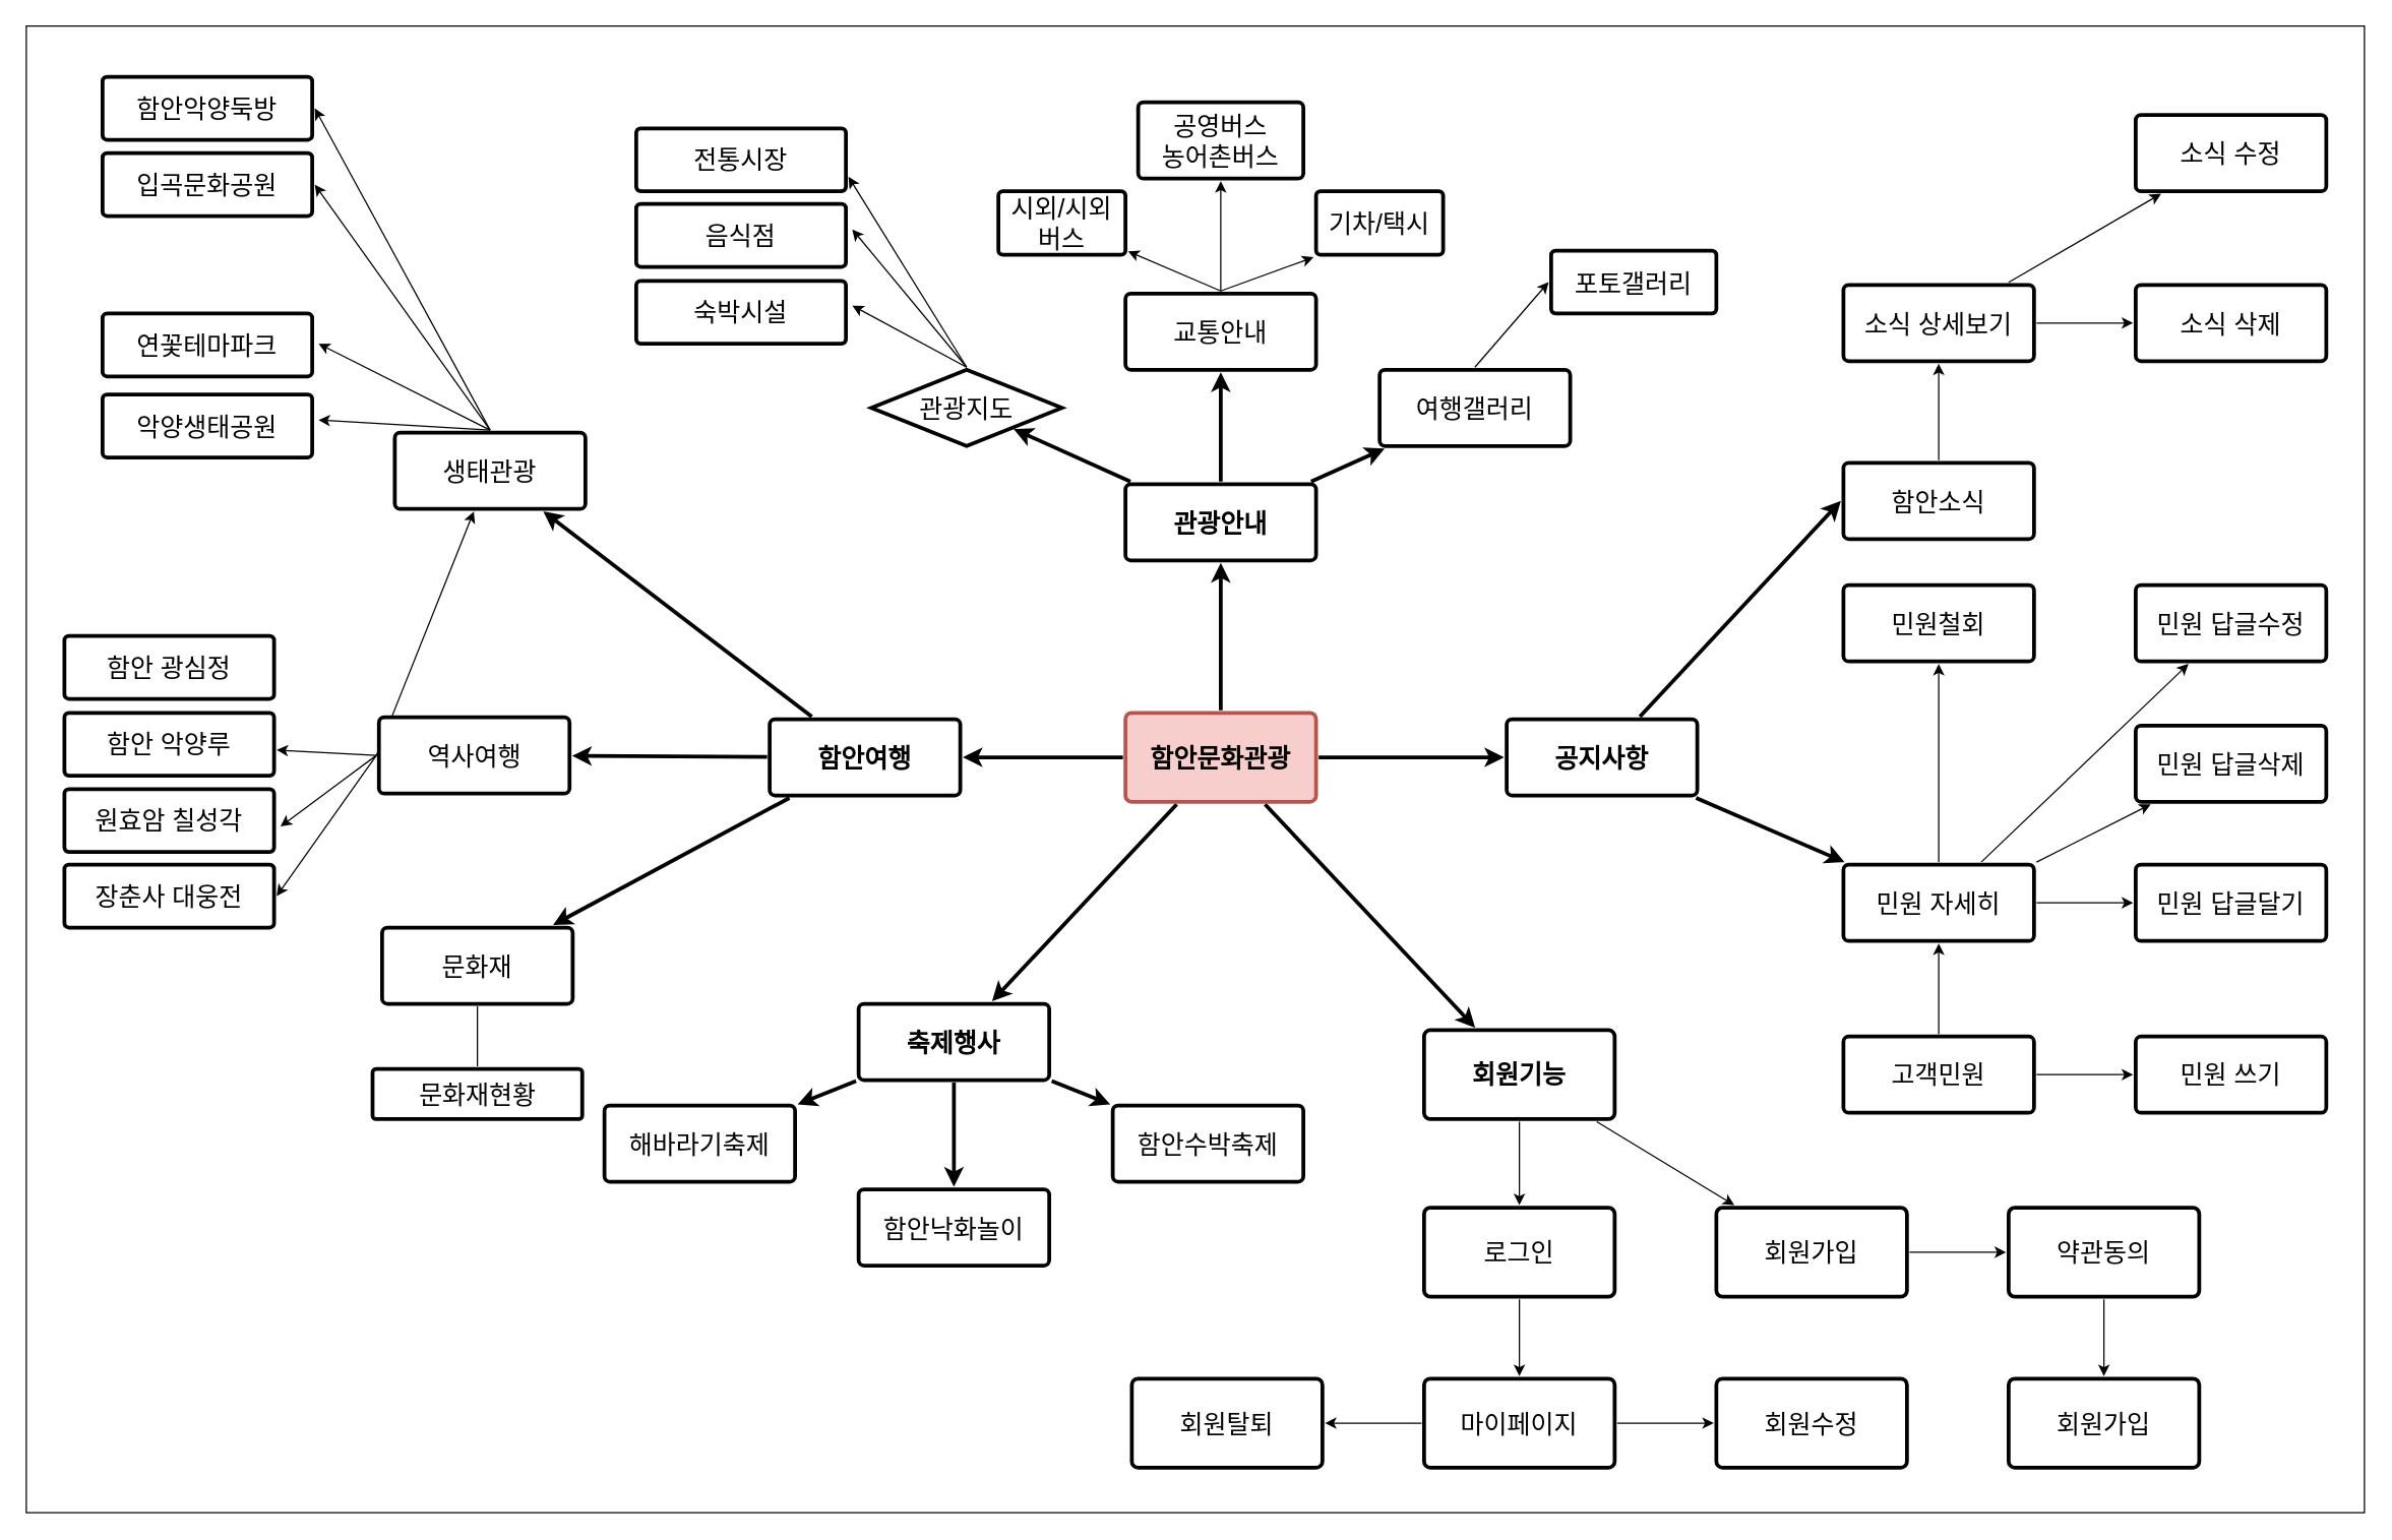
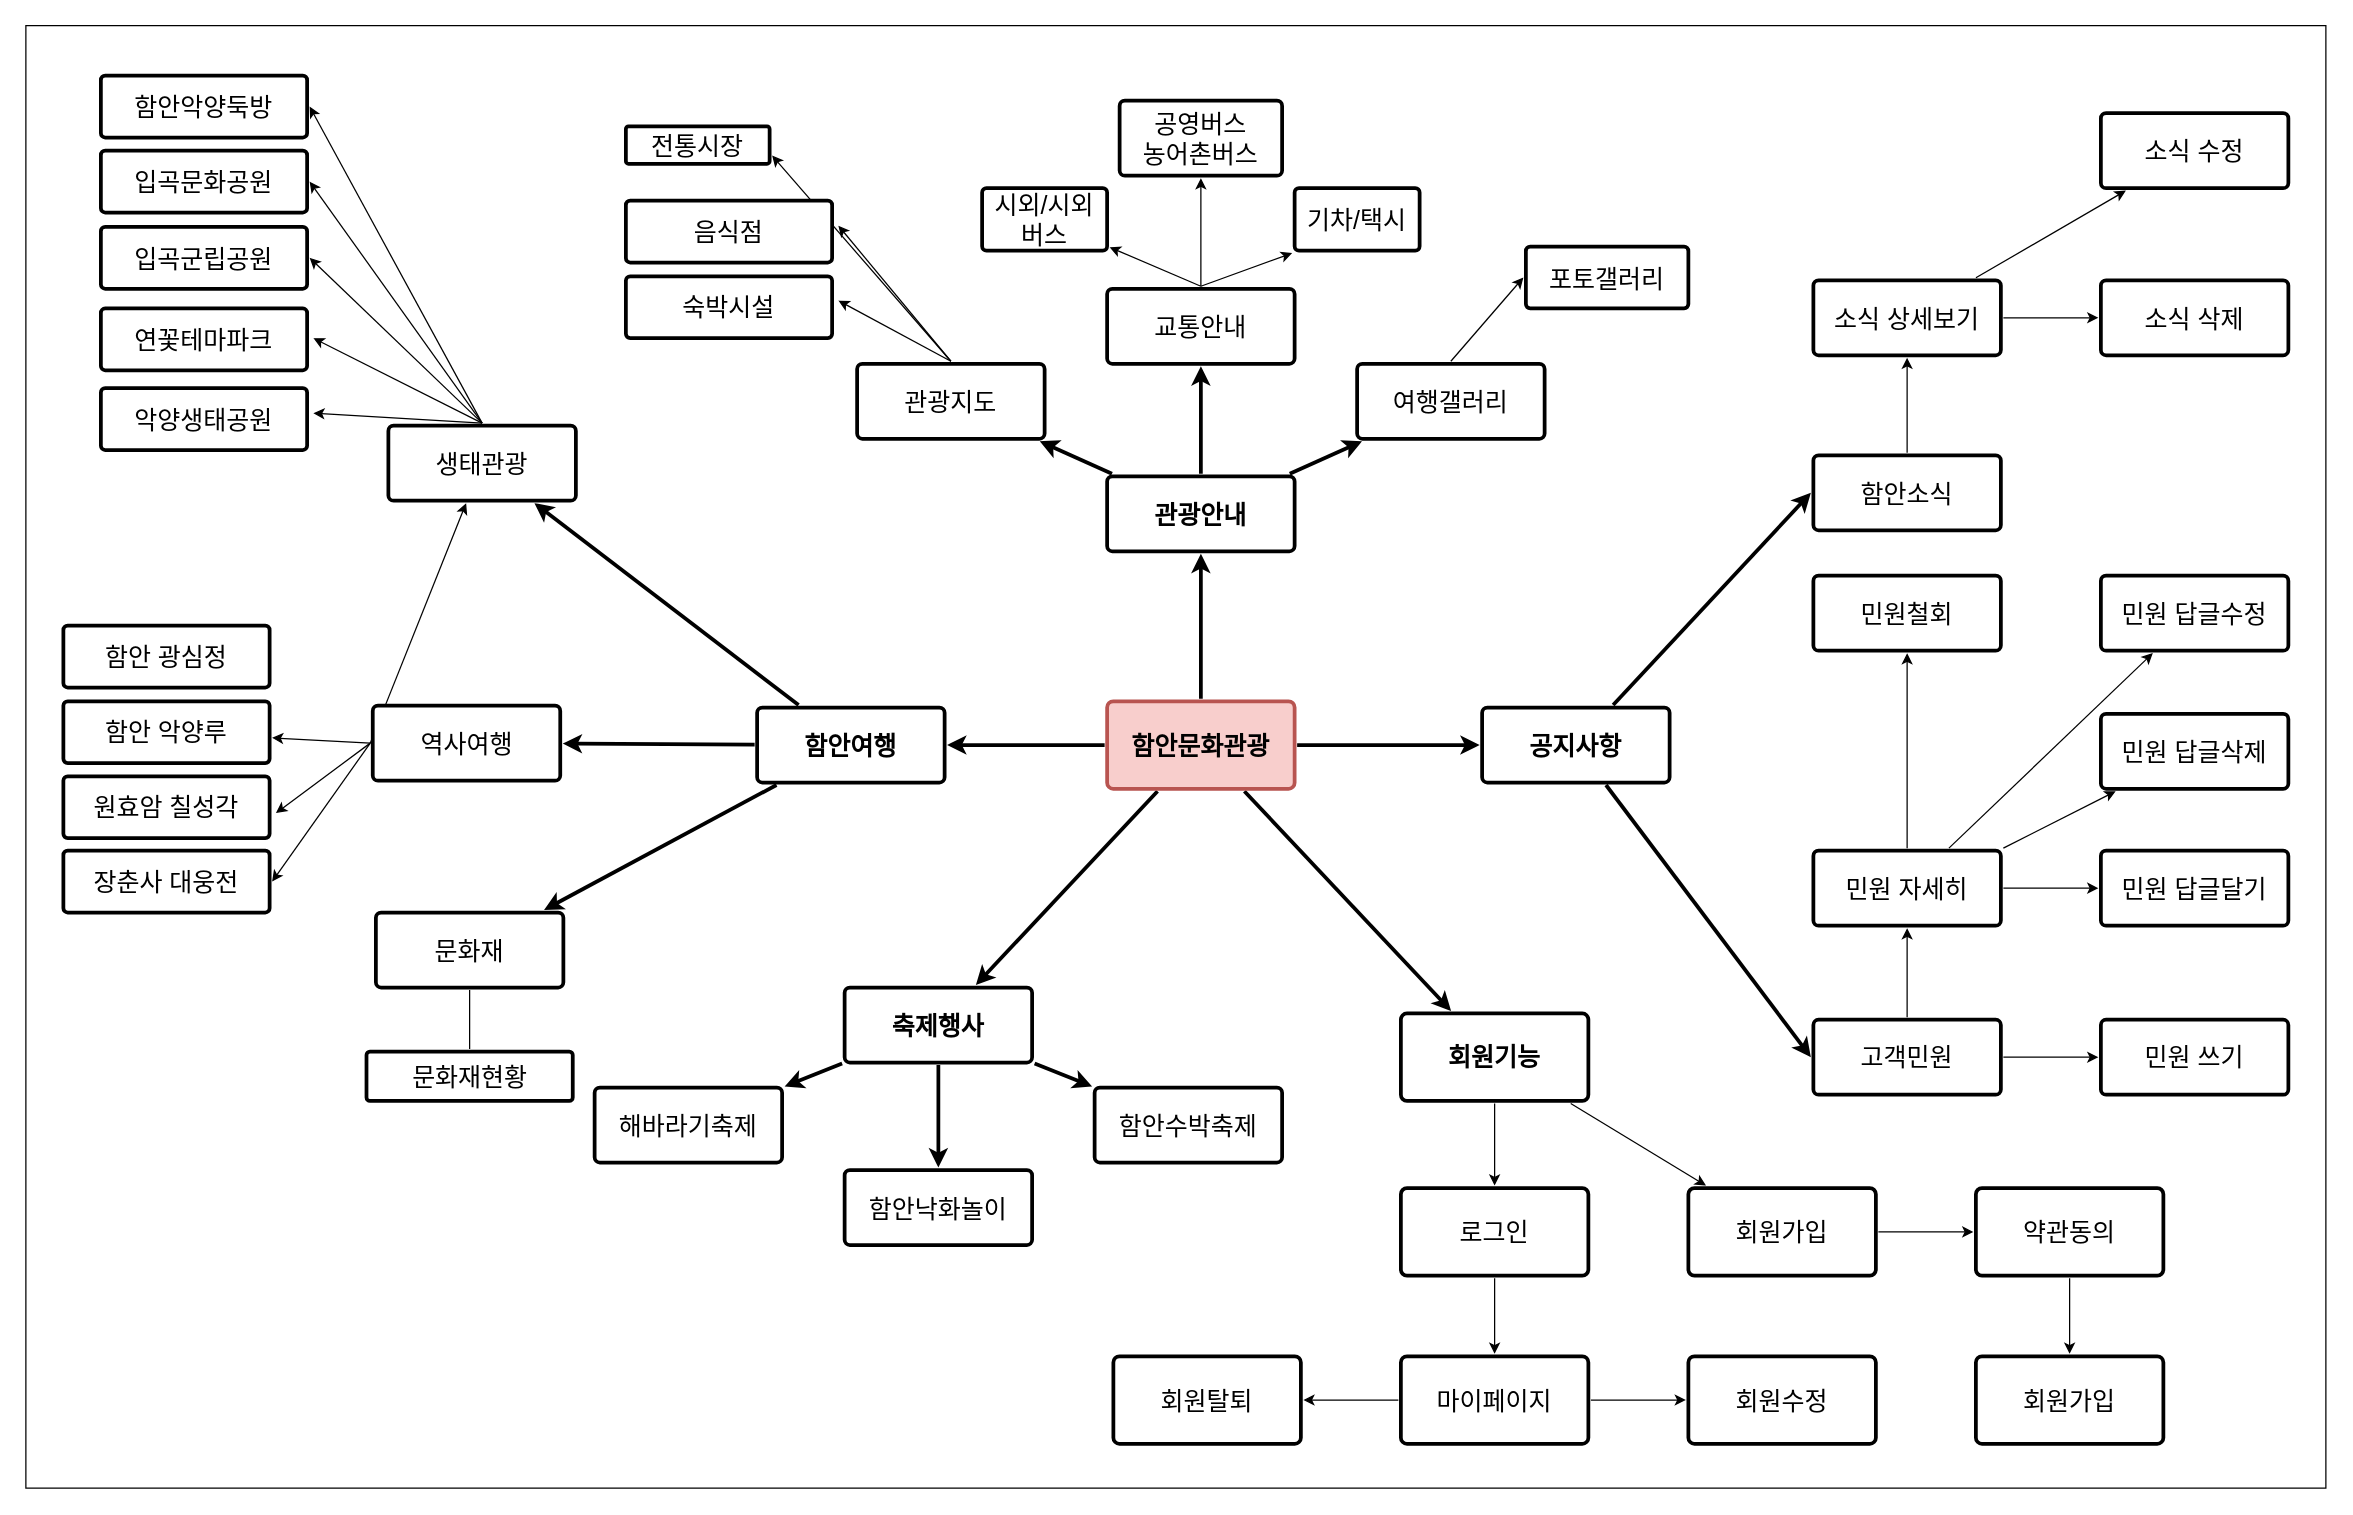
- <mxCell id="59" value="전통시장" style="rounded=1;whiteSpace=wrap;html=1;shadow=0;labelBackgroundColor=none;strokeWidth=3;fontFamily=Helvetica;fontSize=20;align=center;spacing=5;arcSize=7;perimeterSpacing=2;" parent="1" vertex="1"><mxGeometry x="500" y="100.5" width="165" height="49.5" as="geometry" /></mxCell>
+ <mxCell id="59" value="전통시장" style="rounded=1;whiteSpace=wrap;html=1;shadow=0;labelBackgroundColor=none;strokeWidth=3;fontFamily=Helvetica;fontSize=20;align=center;spacing=5;arcSize=7;perimeterSpacing=2;" parent="1" vertex="1"><mxGeometry x="500" y="100.5" width="115" height="30" as="geometry" /></mxCell>
+ <mxCell id="63" value="입곡군립공원" style="rounded=1;whiteSpace=wrap;html=1;shadow=0;labelBackgroundColor=none;strokeWidth=3;fontFamily=Helvetica;fontSize=20;align=center;spacing=5;arcSize=7;perimeterSpacing=2;" parent="1" vertex="1"><mxGeometry x="80" y="181" width="165" height="49.5" as="geometry" /></mxCell>
+ <mxCell id="21" style="rounded=0;orthogonalLoop=1;jettySize=auto;html=1;exitX=0.5;exitY=0;exitDx=0;exitDy=0;entryX=1;entryY=0.5;entryDx=0;entryDy=0;" parent="1" source="24" target="63" edge="1"><mxGeometry relative="1" as="geometry" /></mxCell>
- <mxCell id="44" value="관광지도" style="rhombus;whiteSpace=wrap;html=1;shadow=0;labelBackgroundColor=none;strokeWidth=3;fontFamily=Helvetica;fontSize=20;align=center;spacing=5;arcSize=7;perimeterSpacing=2;" parent="1" vertex="1"><mxGeometry x="685" y="290.5" width="150" height="60" as="geometry" /></mxCell>
+ <mxCell id="44" value="관광지도" style="rounded=1;whiteSpace=wrap;html=1;shadow=0;labelBackgroundColor=none;strokeWidth=3;fontFamily=Helvetica;fontSize=20;align=center;spacing=5;arcSize=7;perimeterSpacing=2;" parent="1" vertex="1"><mxGeometry x="685" y="290.5" width="150" height="60" as="geometry" /></mxCell>
- <mxCell id="50" value="" style="edgeStyle=none;rounded=1;jumpStyle=none;html=1;shadow=0;labelBackgroundColor=none;startArrow=none;startFill=0;jettySize=auto;orthogonalLoop=1;strokeWidth=3;fontFamily=Helvetica;fontSize=20;fontColor=#FFFFFF;spacing=5;fontStyle=1;" parent="1" source="46" target="81" edge="1"><mxGeometry relative="1" as="geometry"><mxPoint x="1440" y="490" as="targetPoint" /></mxGeometry></mxCell>
+ <mxCell id="50" value="" style="edgeStyle=none;rounded=1;jumpStyle=none;html=1;shadow=0;labelBackgroundColor=none;startArrow=none;startFill=0;jettySize=auto;orthogonalLoop=1;strokeWidth=3;fontFamily=Helvetica;fontSize=20;fontColor=#FFFFFF;spacing=5;fontStyle=1;entryX=0;entryY=0.5;entryDx=0;entryDy=0;" parent="1" source="46" target="49" edge="1"><mxGeometry relative="1" as="geometry"><mxPoint x="1440" y="490" as="targetPoint" /></mxGeometry></mxCell>
